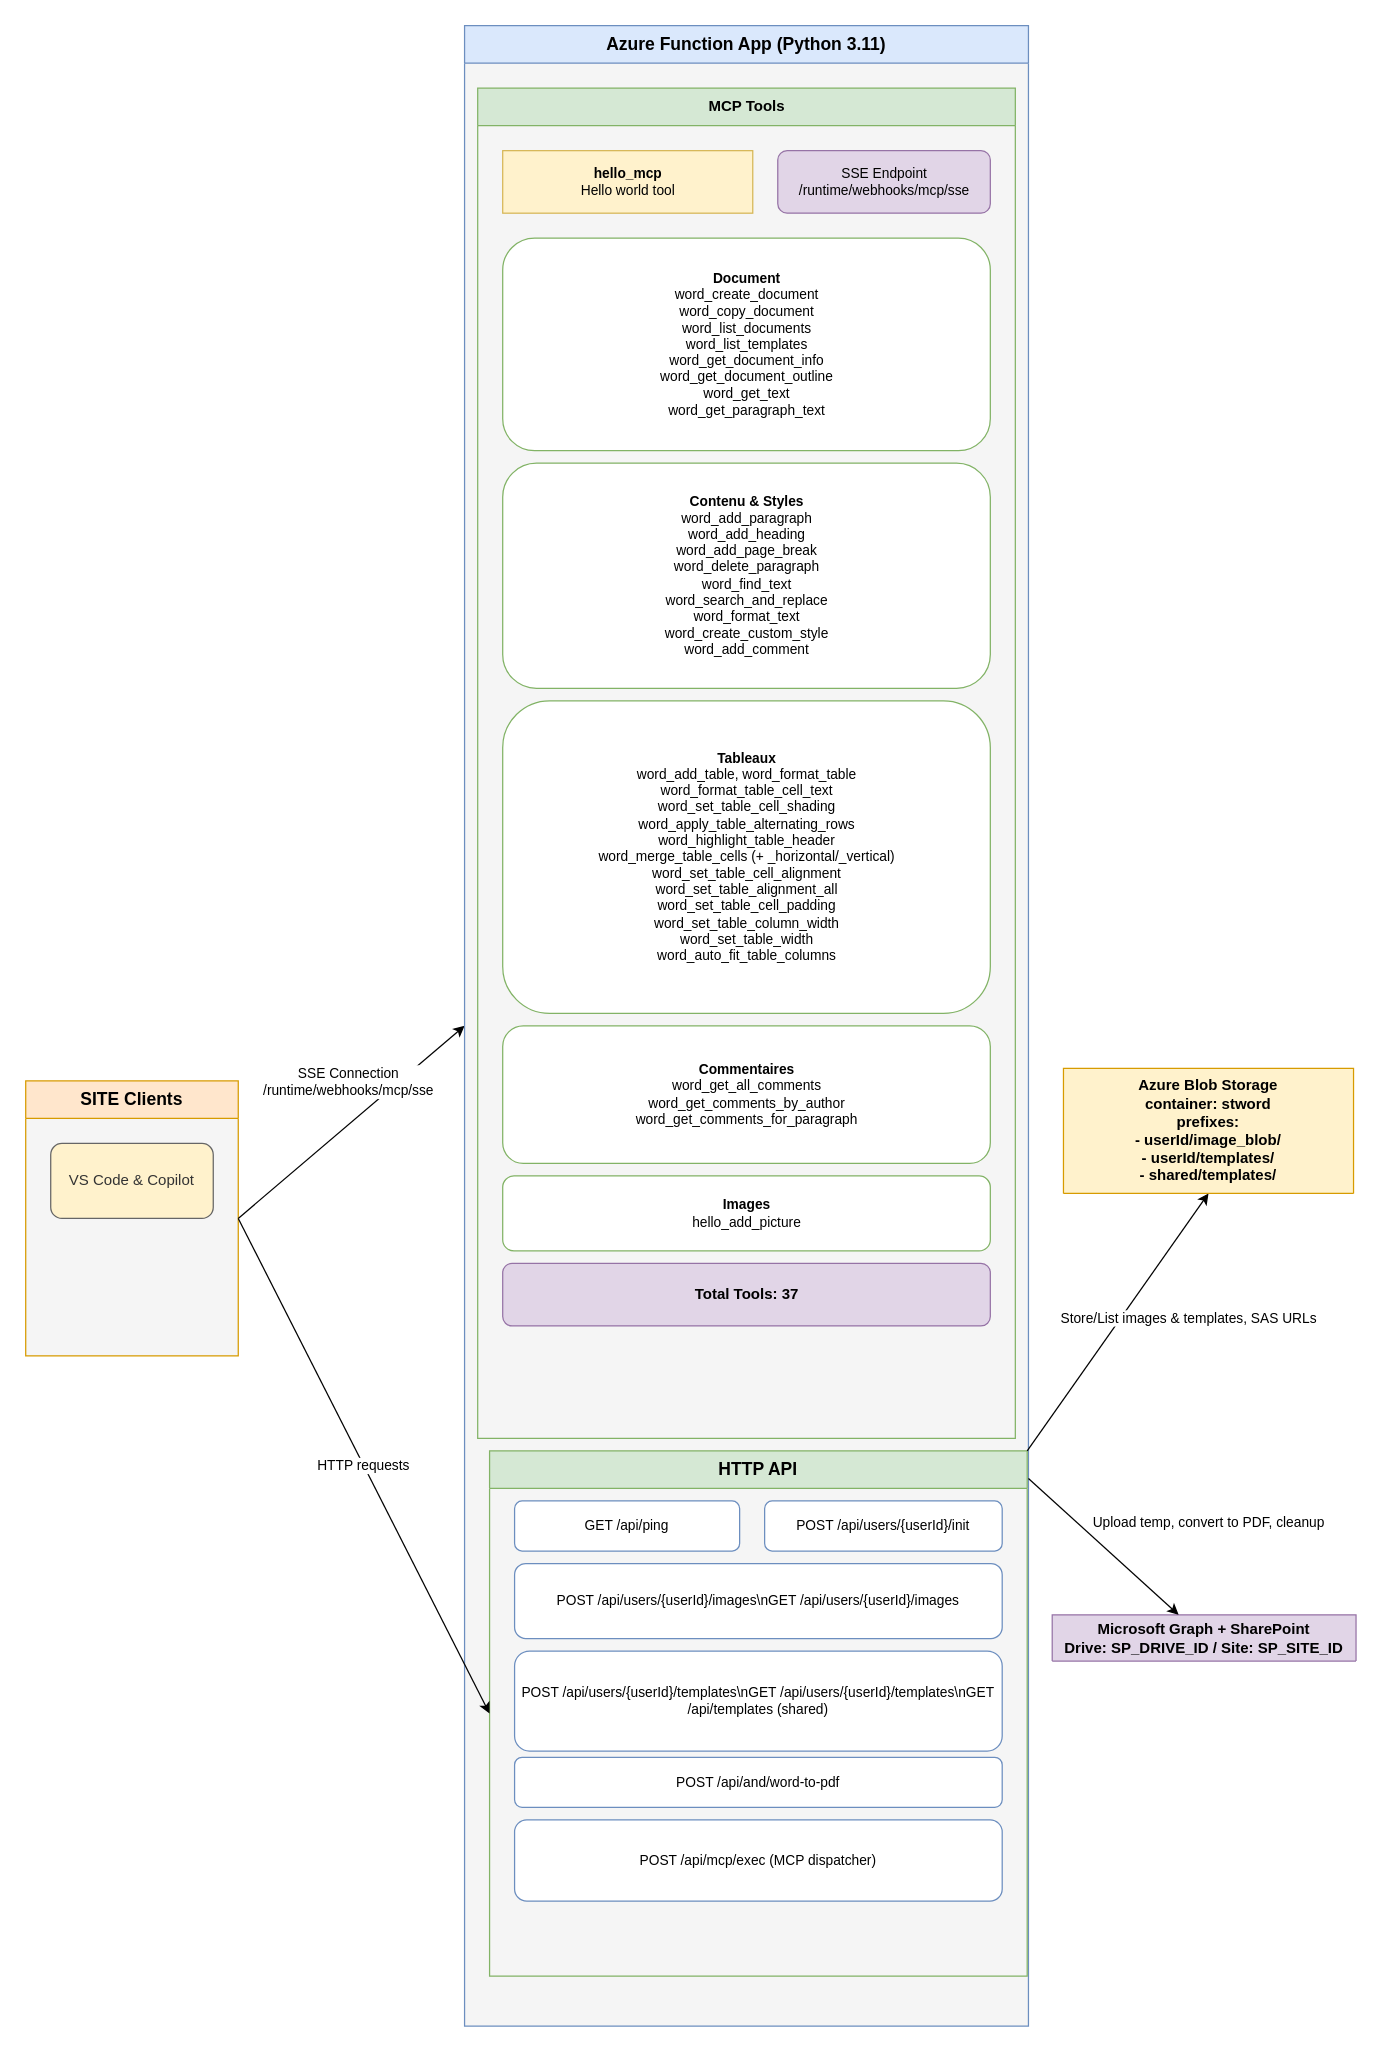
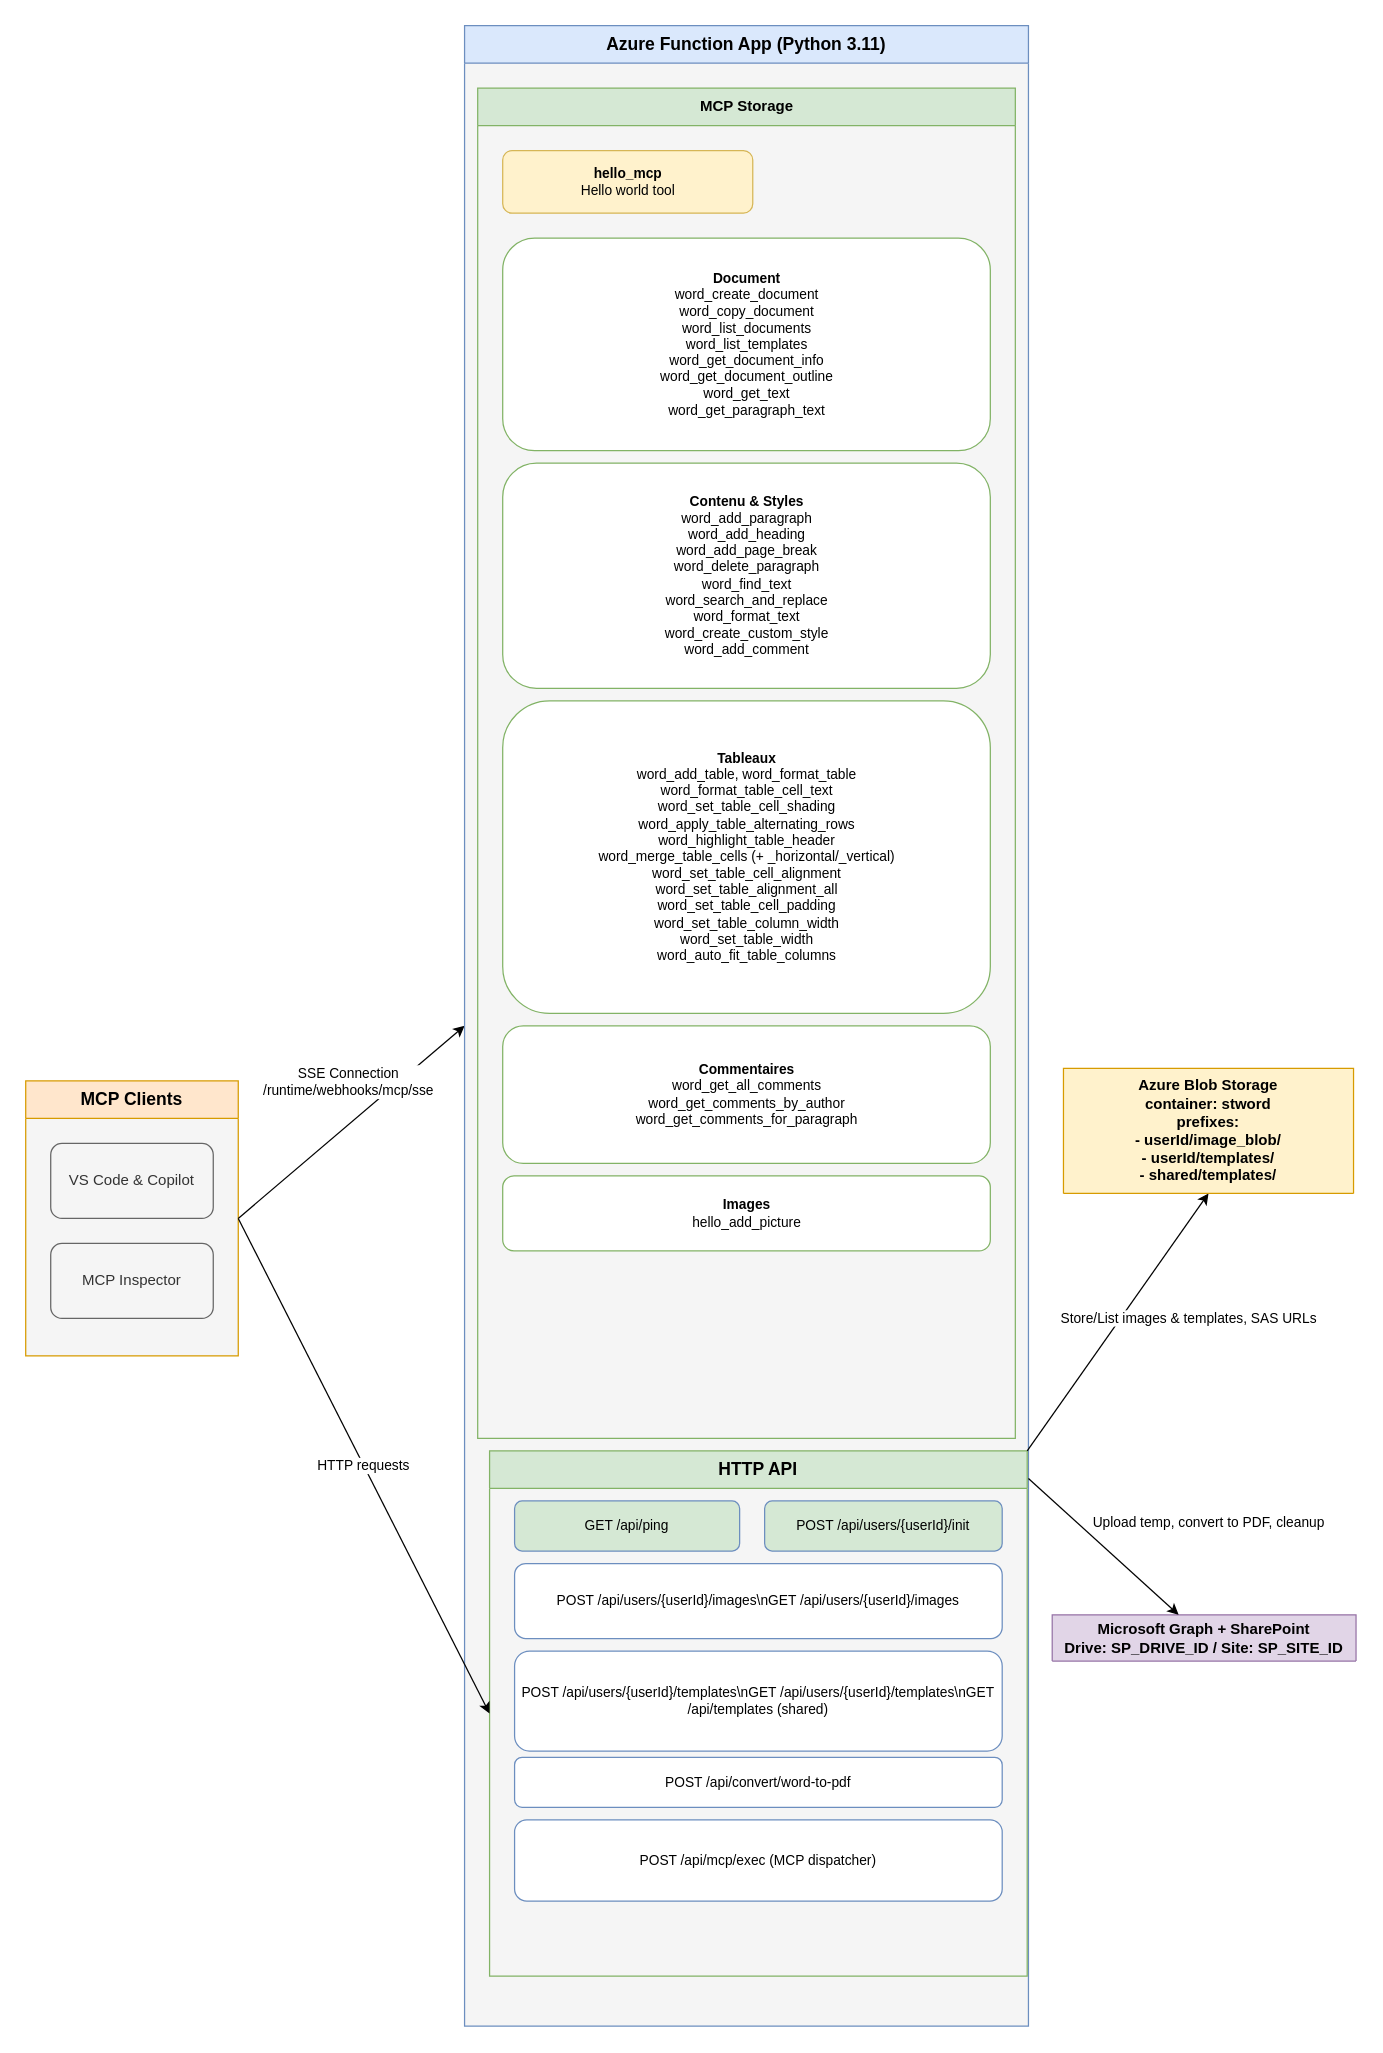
- <mxCell id="7" value="MCP Tools" style="swimlane;whiteSpace=wrap;html=1;fillColor=#d5e8d4;strokeColor=#82b366;startSize=30;" parent="6" vertex="1"><mxGeometry x="10.5" y="50" width="430" height="1080" as="geometry" /></mxCell>
+ <mxCell id="7" value="MCP Storage" style="swimlane;whiteSpace=wrap;html=1;fillColor=#d5e8d4;strokeColor=#82b366;startSize=30;" parent="6" vertex="1"><mxGeometry x="10.5" y="50" width="430" height="1080" as="geometry" /></mxCell>
- <mxCell id="9" value="&lt;b&gt;hello_mcp&lt;/b&gt;&#10;Hello world tool" style="whiteSpace=wrap;html=1;fillColor=#fff2cc;strokeColor=#d6b656;fontSize=11;rounded=0;" parent="7" vertex="1"><mxGeometry x="20" y="50" width="200" height="50" as="geometry" /></mxCell>
+ <mxCell id="9" value="&lt;b&gt;hello_mcp&lt;/b&gt;&#10;Hello world tool" style="rounded=1;whiteSpace=wrap;html=1;fillColor=#fff2cc;strokeColor=#d6b656;fontSize=11;" parent="7" vertex="1"><mxGeometry x="20" y="50" width="200" height="50" as="geometry" /></mxCell>
- <mxCell id="8" value="SSE Endpoint&#10;/runtime/webhooks/mcp/sse" style="rounded=1;whiteSpace=wrap;html=1;fillColor=#e1d5e7;strokeColor=#9673a6;fontSize=11;" parent="7" vertex="1"><mxGeometry x="240" y="50" width="170" height="50" as="geometry" /></mxCell>
- <mxCell id="2" value="SITE Clients" style="swimlane;whiteSpace=wrap;html=1;fillColor=#ffe6cc;strokeColor=#d79b00;startSize=30;fontSize=14;fontStyle=1;swimlaneFillColor=#F5F5F5;" parent="1" vertex="1"><mxGeometry x="20" y="864" width="170" height="220" as="geometry" /></mxCell>
+ <mxCell id="2" value="MCP Clients" style="swimlane;whiteSpace=wrap;html=1;fillColor=#ffe6cc;strokeColor=#d79b00;startSize=30;fontSize=14;fontStyle=1;swimlaneFillColor=#F5F5F5;" parent="1" vertex="1"><mxGeometry x="20" y="864" width="170" height="220" as="geometry" /></mxCell>
- <mxCell id="3" value="VS Code &amp; Copilot" style="rounded=1;whiteSpace=wrap;html=1;fillColor=#fff2cc;strokeColor=#666666;fontColor=#333333;" parent="2" vertex="1"><mxGeometry x="20" y="50" width="130" height="60" as="geometry" /></mxCell>
+ <mxCell id="3" value="VS Code &amp; Copilot" style="rounded=1;whiteSpace=wrap;html=1;fillColor=#f5f5f5;strokeColor=#666666;fontColor=#333333;" parent="2" vertex="1"><mxGeometry x="20" y="50" width="130" height="60" as="geometry" /></mxCell>
+ <mxCell id="4" value="MCP Inspector" style="rounded=1;whiteSpace=wrap;html=1;fillColor=#f5f5f5;strokeColor=#666666;fontColor=#333333;" parent="2" vertex="1"><mxGeometry x="20" y="130" width="130" height="60" as="geometry" /></mxCell>
- <mxCell id="15" value="&lt;b&gt;Total Tools:&lt;/b&gt; 37" style="rounded=1;whiteSpace=wrap;html=1;fillColor=#e1d5e7;strokeColor=#9673a6;fontSize=12;fontStyle=1;" parent="7" vertex="1"><mxGeometry x="20" y="940" width="390" height="50" as="geometry" /></mxCell>
- <mxCell id="17" value="GET /api/ping" style="rounded=1;whiteSpace=wrap;html=1;fillColor=#ffffff;strokeColor=#6c8ebf;fontSize=11;" vertex="1" parent="16"><mxGeometry x="20" y="40" width="180" height="40" as="geometry" /></mxCell>
+ <mxCell id="17" value="GET /api/ping" style="rounded=1;whiteSpace=wrap;html=1;fillColor=#d5e8d4;strokeColor=#6c8ebf;fontSize=11;" vertex="1" parent="16"><mxGeometry x="20" y="40" width="180" height="40" as="geometry" /></mxCell>
- <mxCell id="18" value="POST /api/users/{userId}/init" style="rounded=1;whiteSpace=wrap;html=1;fillColor=#ffffff;strokeColor=#6c8ebf;fontSize=11;" vertex="1" parent="16"><mxGeometry x="220" y="40" width="190" height="40" as="geometry" /></mxCell>
+ <mxCell id="18" value="POST /api/users/{userId}/init" style="rounded=1;whiteSpace=wrap;html=1;fillColor=#d5e8d4;strokeColor=#6c8ebf;fontSize=11;" vertex="1" parent="16"><mxGeometry x="220" y="40" width="190" height="40" as="geometry" /></mxCell>
- <mxCell id="21" value="POST /api/and/word-to-pdf" style="rounded=1;whiteSpace=wrap;html=1;fillColor=#ffffff;strokeColor=#6c8ebf;fontSize=11;" vertex="1" parent="16"><mxGeometry x="20" y="245" width="390" height="40" as="geometry" /></mxCell>
+ <mxCell id="21" value="POST /api/convert/word-to-pdf" style="rounded=1;whiteSpace=wrap;html=1;fillColor=#ffffff;strokeColor=#6c8ebf;fontSize=11;" vertex="1" parent="16"><mxGeometry x="20" y="245" width="390" height="40" as="geometry" /></mxCell>
